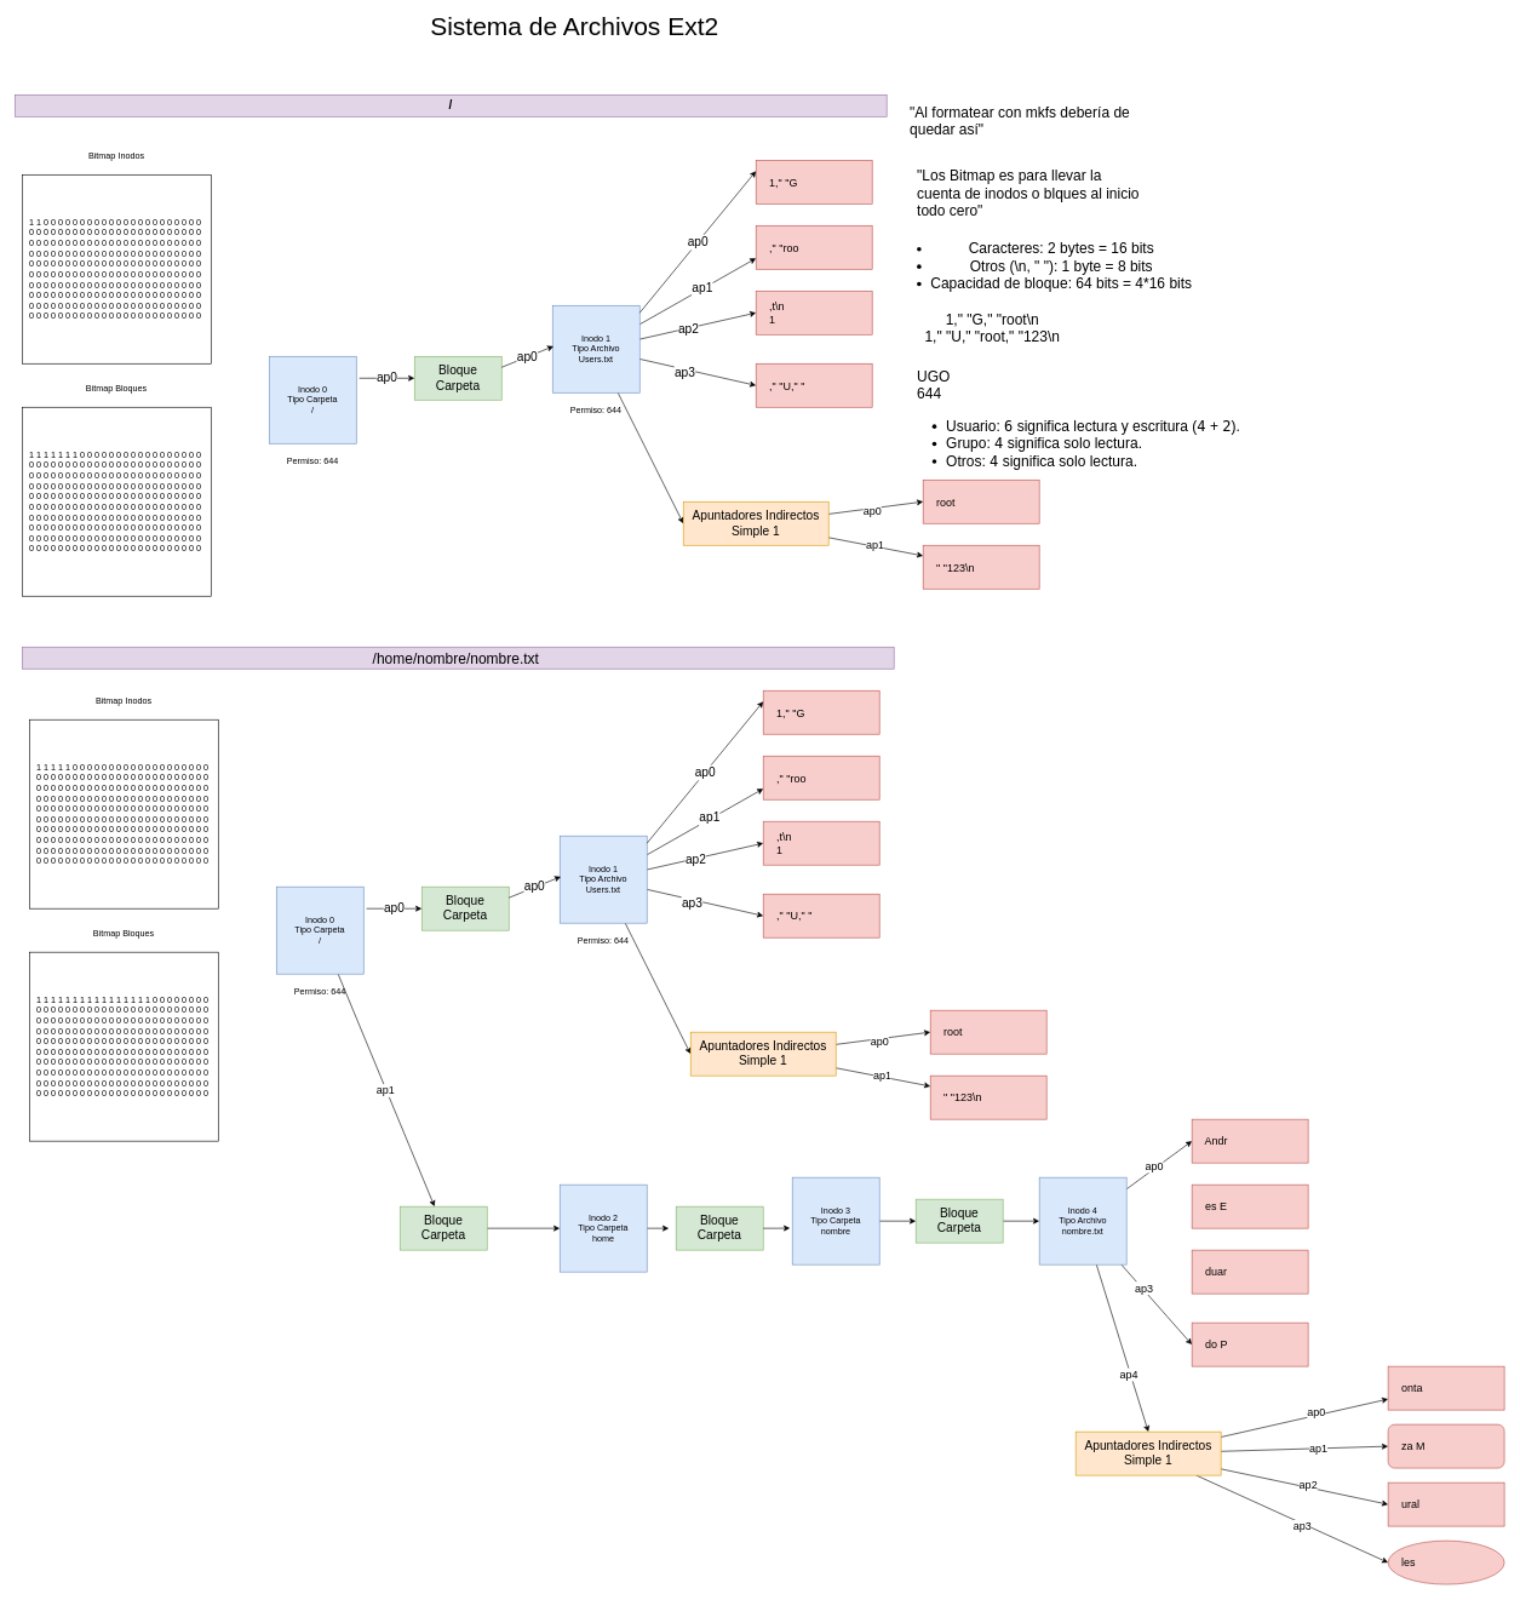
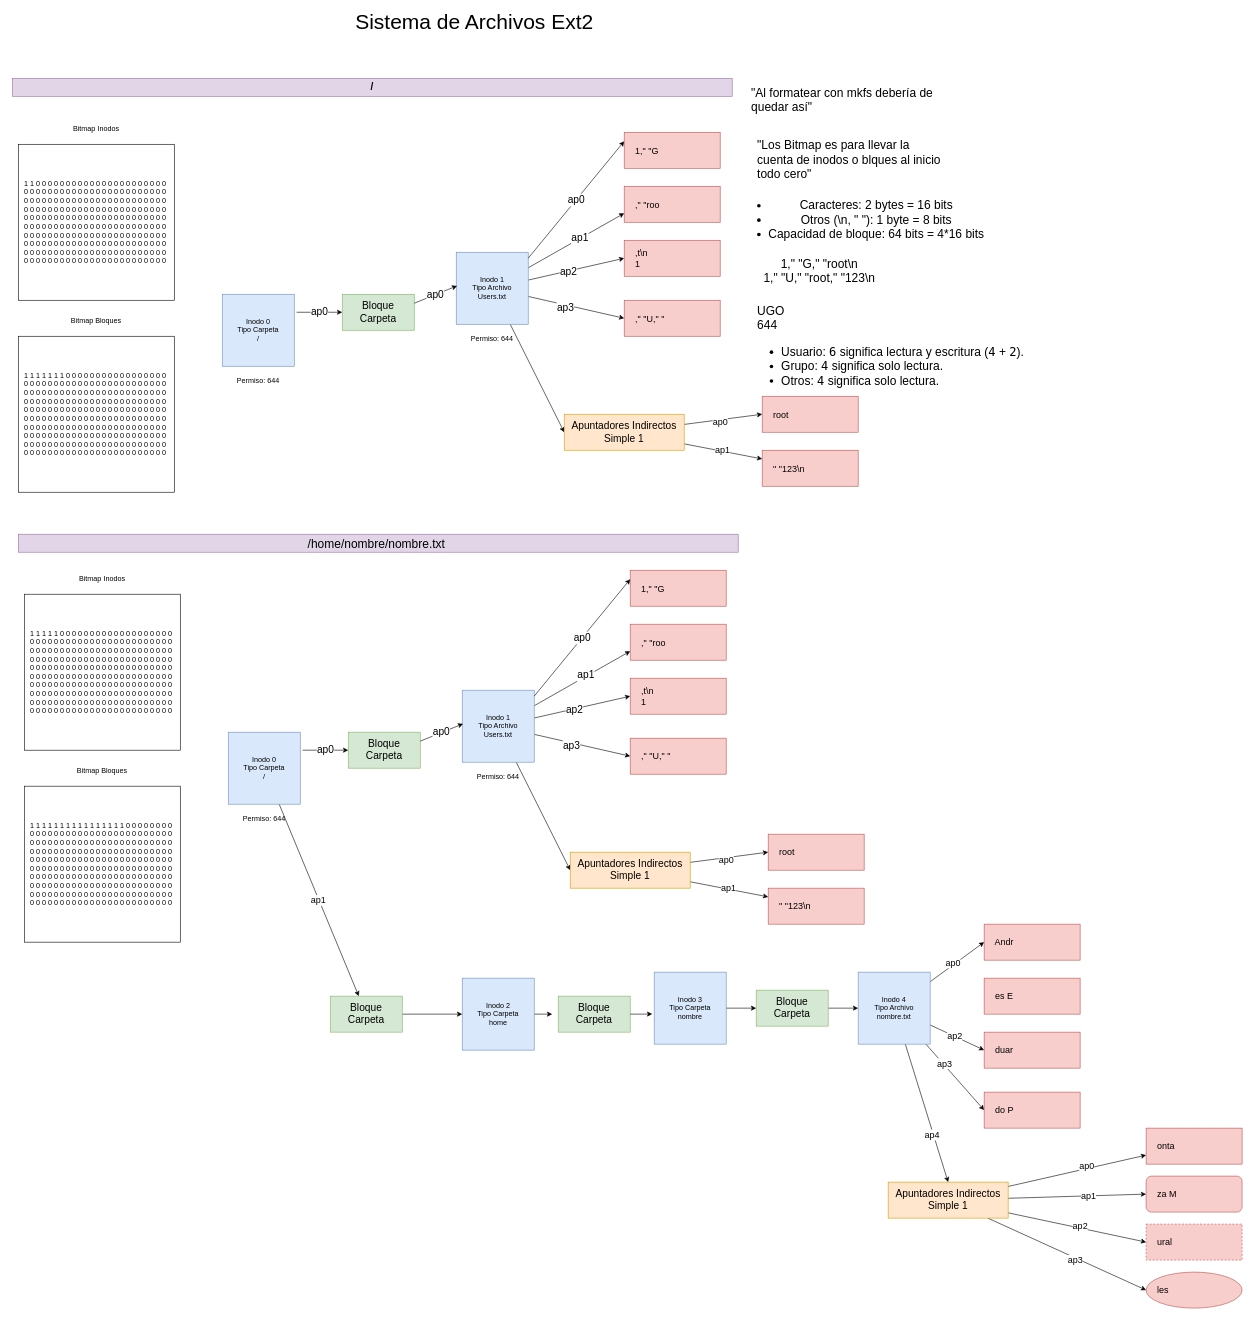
+ <mxCell id="84" style="rounded=0;orthogonalLoop=1;jettySize=auto;html=1;entryX=0;entryY=0.5;entryDx=0;entryDy=0;" edge="1" parent="1" source="90" target="93"><mxGeometry relative="1" as="geometry" /></mxCell>
+ <mxCell id="85" value="ap2" style="edgeLabel;html=1;align=center;verticalAlign=middle;resizable=0;points=[];fontSize=15;" vertex="1" connectable="0" parent="84"><mxGeometry x="-0.159" y="-6" relative="1" as="geometry"><mxPoint x="5" y="-6" as="offset" /></mxGeometry></mxCell>
- <mxCell id="106" value="&lt;div style=&quot;font-size: 15px;&quot;&gt;&lt;span style=&quot;background-color: initial; font-size: 15px;&quot;&gt;&amp;nbsp; &amp;nbsp; ural&lt;/span&gt;&lt;/div&gt;" style="rounded=0;whiteSpace=wrap;html=1;fontSize=15;fillColor=#f8cecc;strokeColor=#b85450;align=left;" vertex="1" parent="1"><mxGeometry x="1910" y="2040" width="160" height="60" as="geometry" /></mxCell>
+ <mxCell id="106" value="&lt;div style=&quot;font-size: 15px;&quot;&gt;&lt;span style=&quot;background-color: initial; font-size: 15px;&quot;&gt;&amp;nbsp; &amp;nbsp; ural&lt;/span&gt;&lt;/div&gt;" style="rounded=0;whiteSpace=wrap;html=1;fontSize=15;fillColor=#f8cecc;strokeColor=#b85450;align=left;dashed=1;" vertex="1" parent="1"><mxGeometry x="1910" y="2040" width="160" height="60" as="geometry" /></mxCell>
